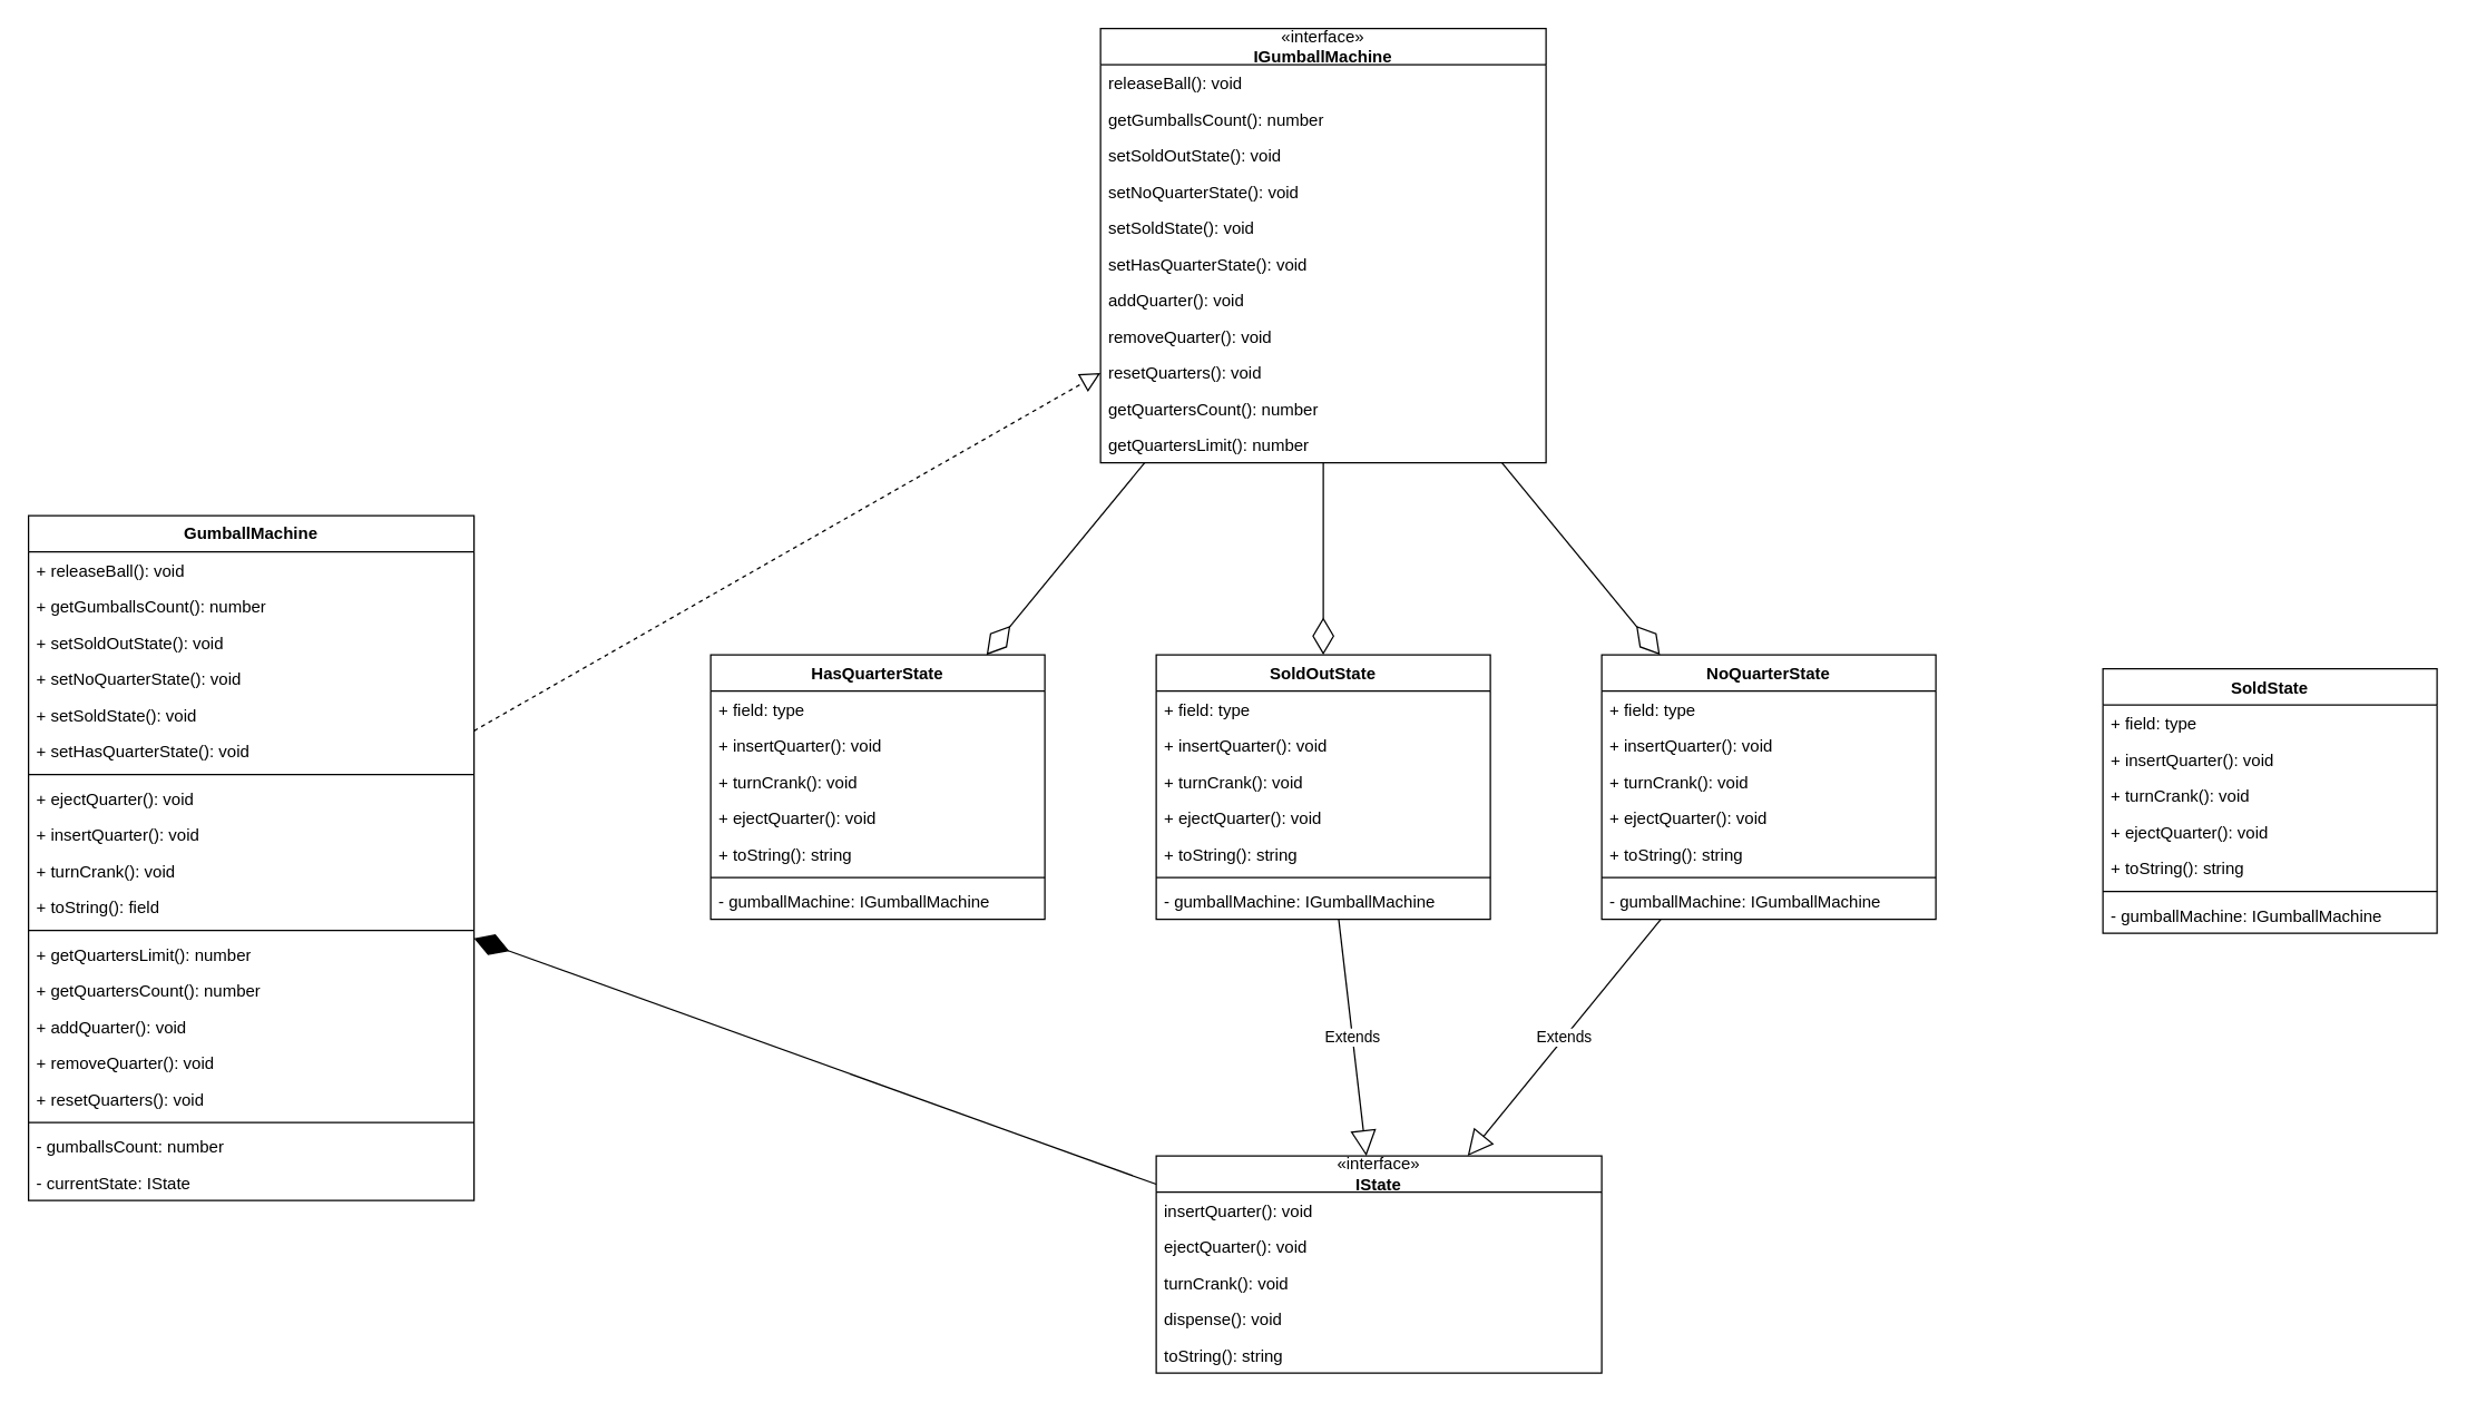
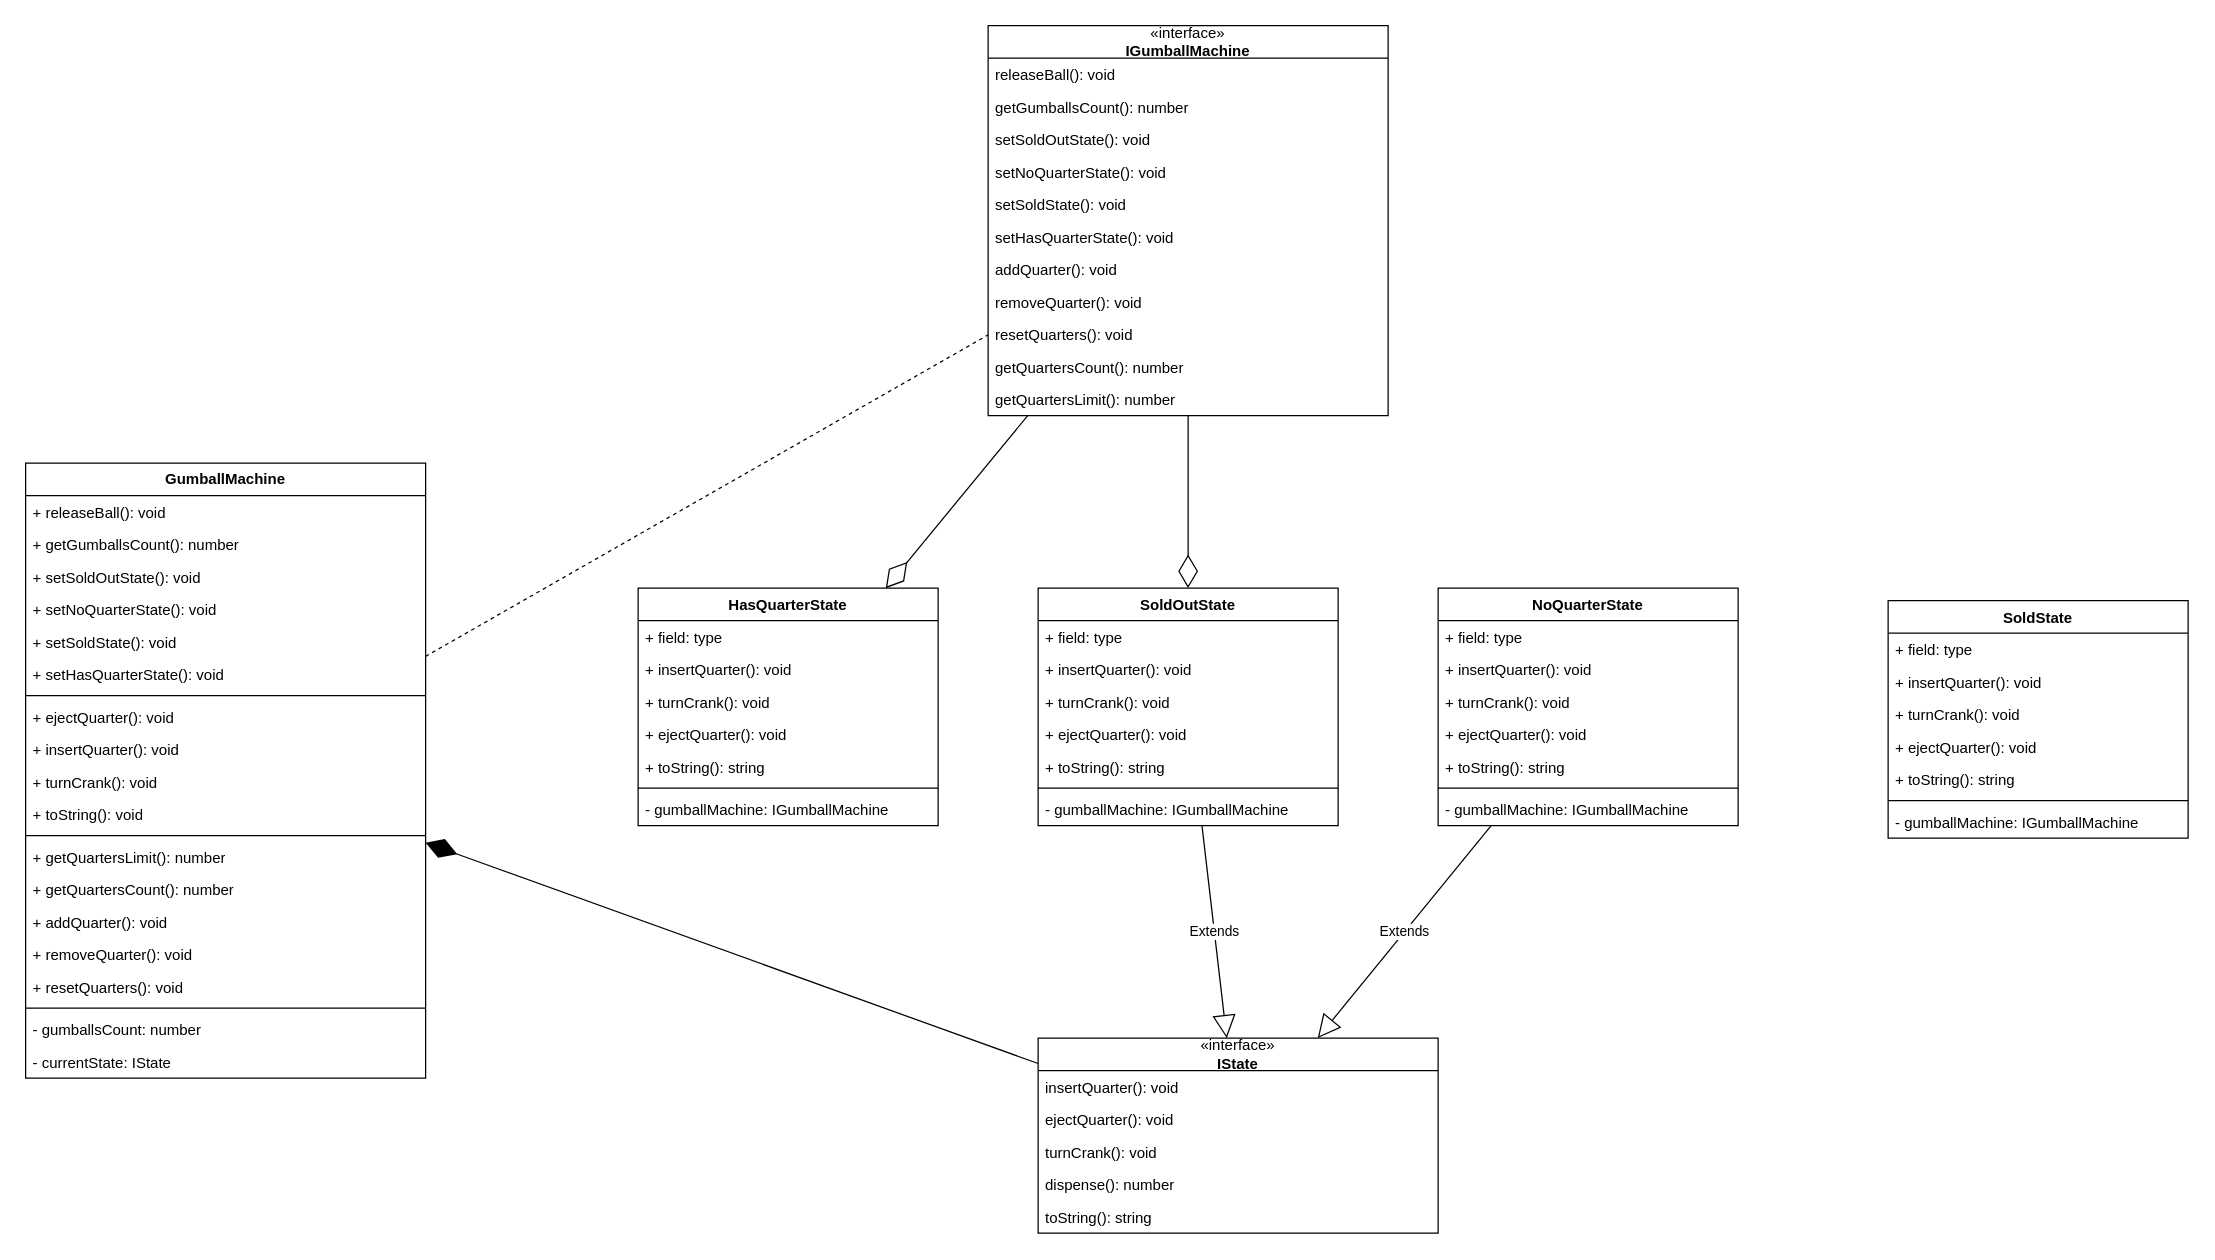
- <mxCell id="73" value="" style="endArrow=block;dashed=1;endFill=0;endSize=12;html=1;rounded=0;" parent="1" source="52" target="40" edge="1"><mxGeometry width="160" relative="1" as="geometry"><mxPoint x="1440" y="1520" as="sourcePoint" /><mxPoint x="1600" y="1520" as="targetPoint" /></mxGeometry></mxCell>
+ <mxCell id="73" value="" style="endArrow=none;dashed=1;endFill=0;endSize=12;html=1;rounded=0;" parent="1" source="52" target="40" edge="1"><mxGeometry width="160" relative="1" as="geometry"><mxPoint x="1440" y="1520" as="sourcePoint" /><mxPoint x="1600" y="1520" as="targetPoint" /></mxGeometry></mxCell>
- <mxCell id="79" value="" style="endArrow=diamondThin;endFill=0;endSize=24;html=1;rounded=0;" parent="1" source="40" target="2" edge="1"><mxGeometry width="160" relative="1" as="geometry"><mxPoint x="960" y="280" as="sourcePoint" /><mxPoint x="960" y="480" as="targetPoint" /></mxGeometry></mxCell>
- <mxCell id="63" value="+&amp;nbsp;toString&lt;span style=&quot;background-color: initial;&quot;&gt;(): field&lt;/span&gt;" style="text;strokeColor=none;fillColor=none;align=left;verticalAlign=top;spacingLeft=4;spacingRight=4;overflow=hidden;rotatable=0;points=[[0,0.5],[1,0.5]];portConstraint=eastwest;whiteSpace=wrap;html=1;" parent="52" vertex="1"><mxGeometry y="268" width="320" height="26" as="geometry" /></mxCell>
+ <mxCell id="63" value="+&amp;nbsp;toString&lt;span style=&quot;background-color: initial;&quot;&gt;(): void&lt;/span&gt;" style="text;strokeColor=none;fillColor=none;align=left;verticalAlign=top;spacingLeft=4;spacingRight=4;overflow=hidden;rotatable=0;points=[[0,0.5],[1,0.5]];portConstraint=eastwest;whiteSpace=wrap;html=1;" parent="52" vertex="1"><mxGeometry y="268" width="320" height="26" as="geometry" /></mxCell>
- <mxCell id="14" value="dispense(): void" style="text;strokeColor=none;fillColor=none;align=left;verticalAlign=top;spacingLeft=4;spacingRight=4;overflow=hidden;rotatable=0;points=[[0,0.5],[1,0.5]];portConstraint=eastwest;whiteSpace=wrap;html=1;" parent="10" vertex="1"><mxGeometry y="104" width="320" height="26" as="geometry" /></mxCell>
+ <mxCell id="14" value="dispense(): number" style="text;strokeColor=none;fillColor=none;align=left;verticalAlign=top;spacingLeft=4;spacingRight=4;overflow=hidden;rotatable=0;points=[[0,0.5],[1,0.5]];portConstraint=eastwest;whiteSpace=wrap;html=1;" parent="10" vertex="1"><mxGeometry y="104" width="320" height="26" as="geometry" /></mxCell>
